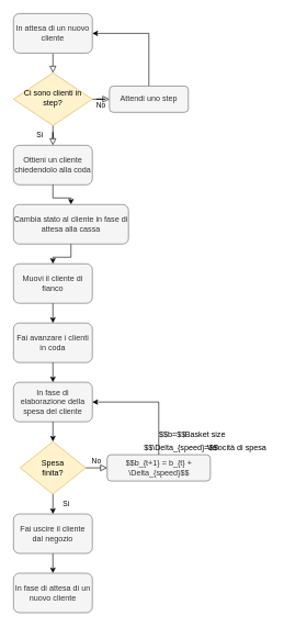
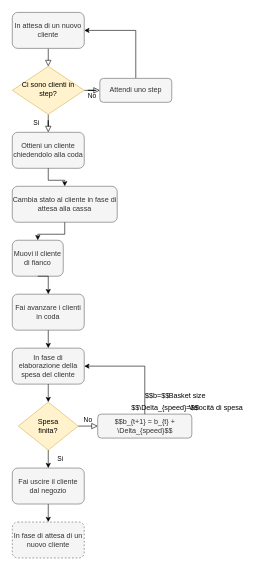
- <mxCell id="25" value="Muovi il cliente di fianco" style="rounded=1;whiteSpace=wrap;html=1;fillColor=#f5f5f5;strokeColor=#666666;fontColor=#333333;" vertex="1" parent="1"><mxGeometry y="400" width="120" height="60" as="geometry" x="20" /></mxCell>
+ <mxCell id="25" value="Muovi il cliente di fianco" style="rounded=1;whiteSpace=wrap;html=1;fillColor=#f5f5f5;strokeColor=#666666;fontColor=#333333;" vertex="1" parent="1"><mxGeometry x="20" y="400" width="85" height="60" as="geometry" /></mxCell>
- <mxCell id="30" value="In fase di attesa di un nuovo cliente" style="rounded=1;whiteSpace=wrap;html=1;fillColor=#f5f5f5;strokeColor=#666666;fontColor=#333333;" parent="1" vertex="1"><mxGeometry y="870" width="120" height="60" as="geometry" x="20" /></mxCell>
+ <mxCell id="30" value="In fase di attesa di un nuovo cliente" style="rounded=1;whiteSpace=wrap;html=1;fillColor=#f5f5f5;strokeColor=#666666;fontColor=#333333;dashed=1;" parent="1" vertex="1"><mxGeometry y="870" width="120" height="60" as="geometry" x="20" /></mxCell>
